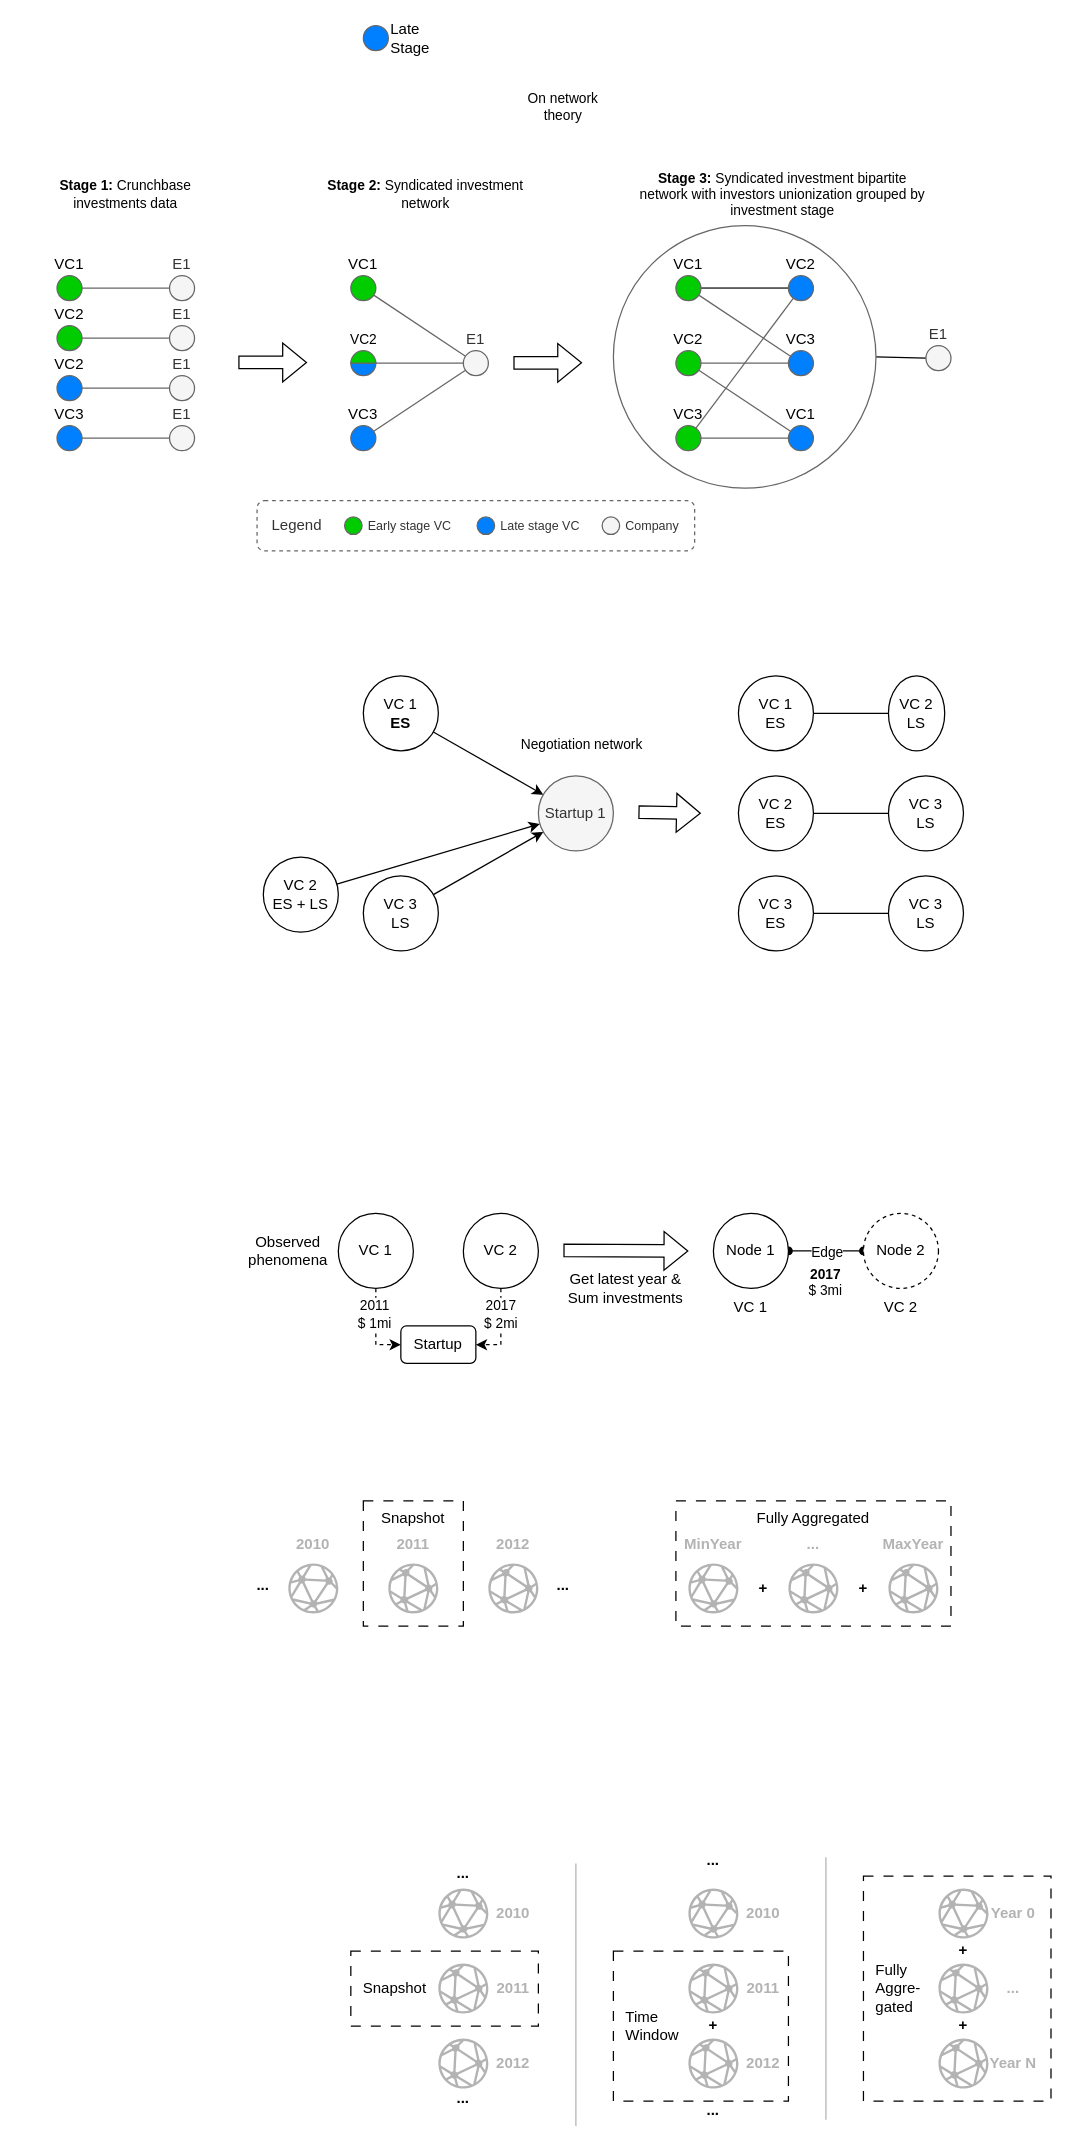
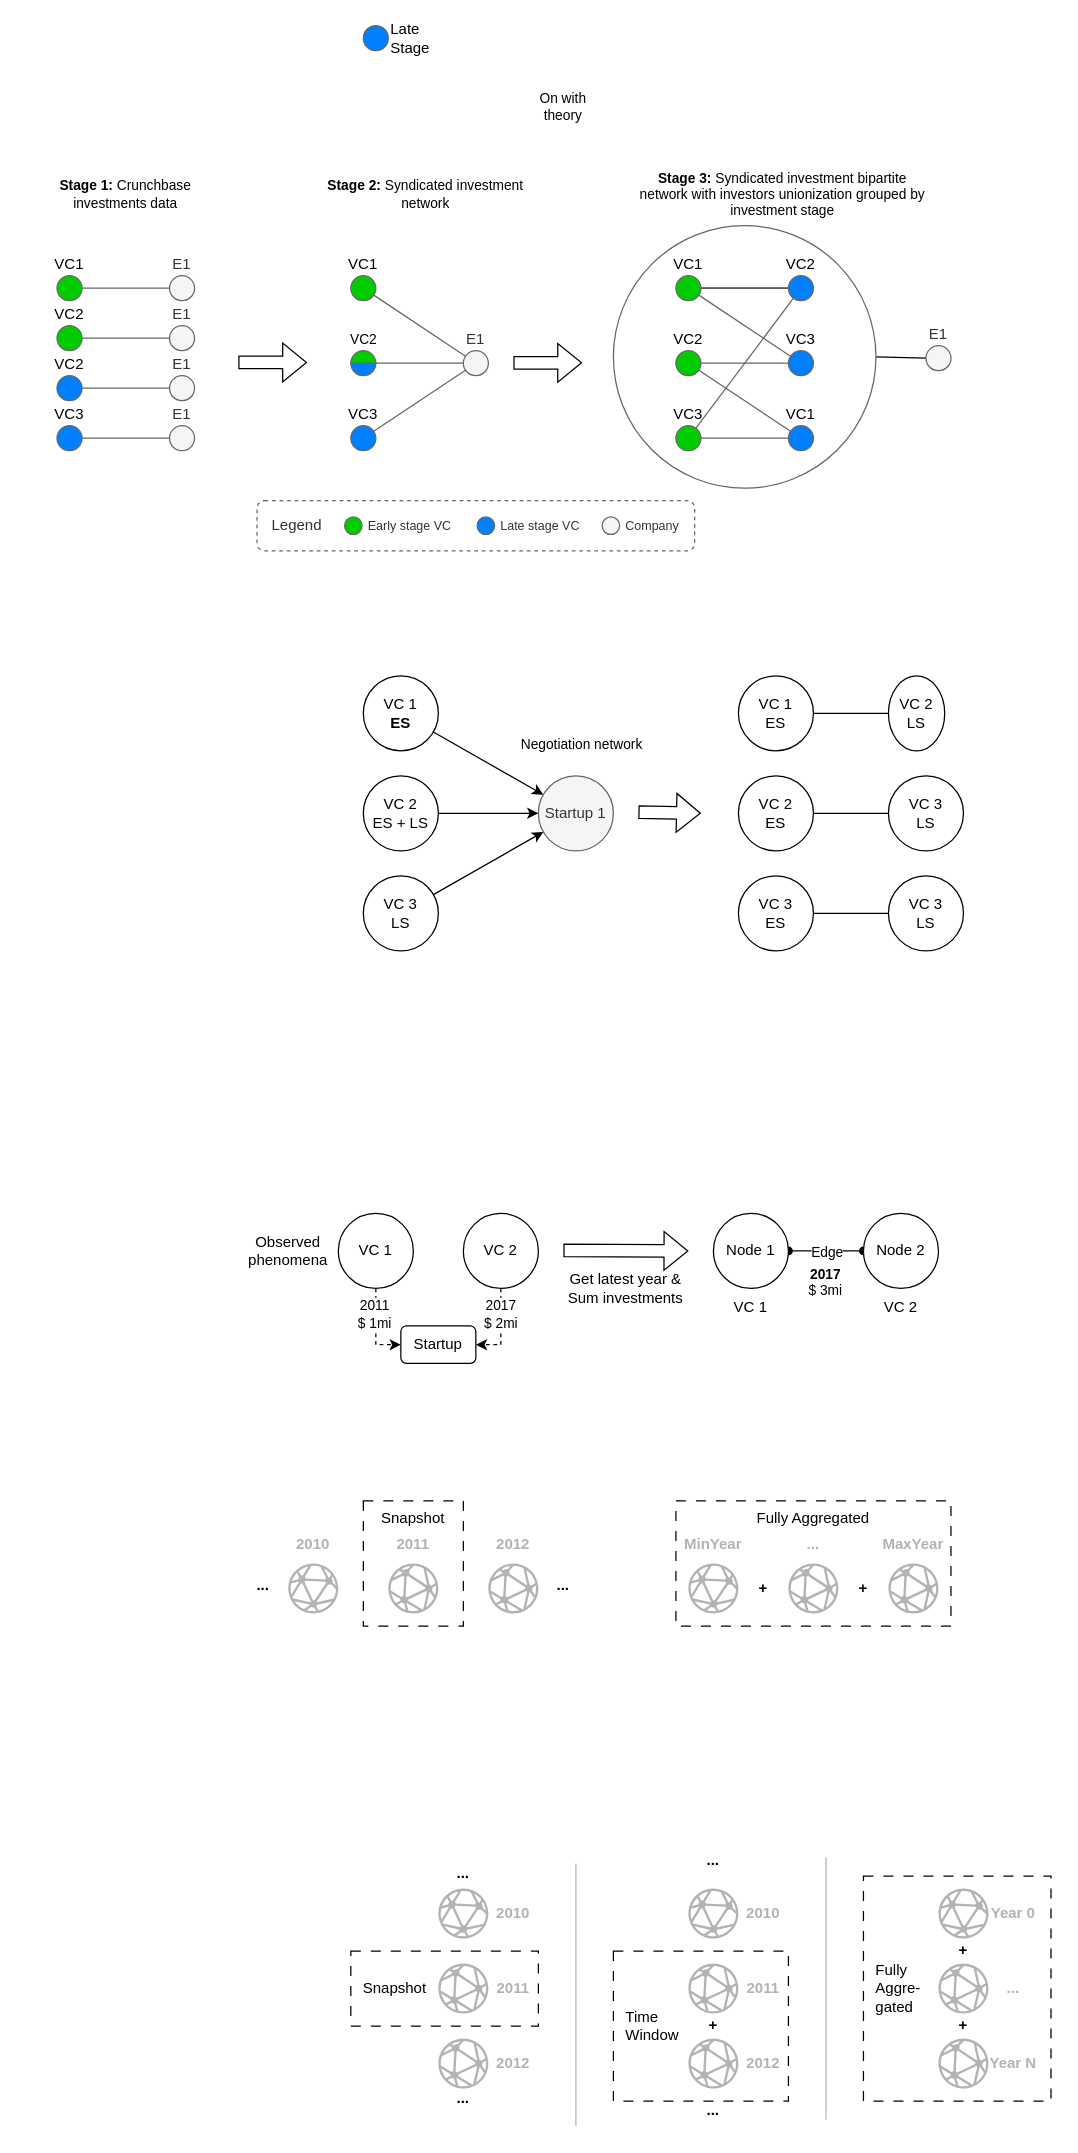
- <mxCell id="86" value="On network theory" style="text;html=1;align=center;verticalAlign=middle;whiteSpace=wrap;rounded=0;fontFamily=Helvetica;fontSize=11;fontColor=default;labelBackgroundColor=default;" vertex="1" parent="1"><mxGeometry x="420" y="70" width="60" height="30" as="geometry" /></mxCell>
+ <mxCell id="86" value="On with theory" style="text;html=1;align=center;verticalAlign=middle;whiteSpace=wrap;rounded=0;fontFamily=Helvetica;fontSize=11;fontColor=default;labelBackgroundColor=default;" vertex="1" parent="1"><mxGeometry x="420" y="70" width="60" height="30" as="geometry" /></mxCell>
- <mxCell id="72" value="VC 2&lt;div&gt;ES + LS&lt;/div&gt;" style="ellipse;whiteSpace=wrap;html=1;aspect=fixed;" vertex="1" parent="1"><mxGeometry x="210" y="685" width="60" height="60" as="geometry" /></mxCell>
+ <mxCell id="72" value="VC 2&lt;div&gt;ES + LS&lt;/div&gt;" style="ellipse;whiteSpace=wrap;html=1;aspect=fixed;" vertex="1" parent="1"><mxGeometry x="290" y="620" width="60" height="60" as="geometry" /></mxCell>
- <mxCell id="68" value="Node 2" style="ellipse;whiteSpace=wrap;html=1;aspect=fixed;dashed=1;" parent="1" vertex="1"><mxGeometry x="690" y="970" width="60" height="60" as="geometry" /></mxCell>
+ <mxCell id="68" value="Node 2" style="ellipse;whiteSpace=wrap;html=1;aspect=fixed;" parent="1" vertex="1"><mxGeometry x="690" y="970" width="60" height="60" as="geometry" /></mxCell>
